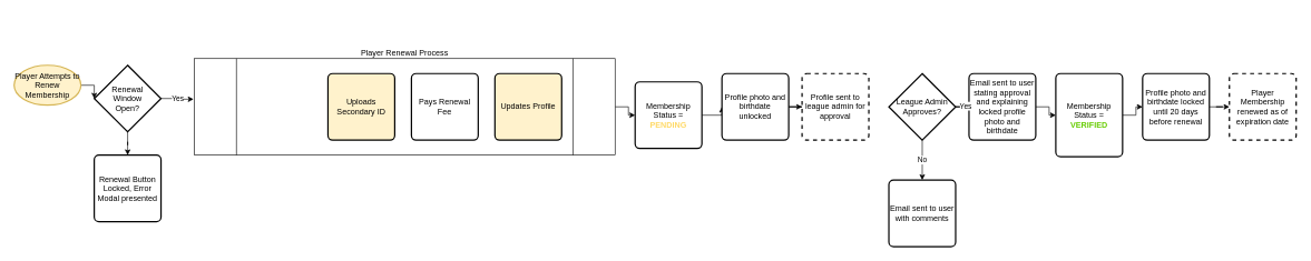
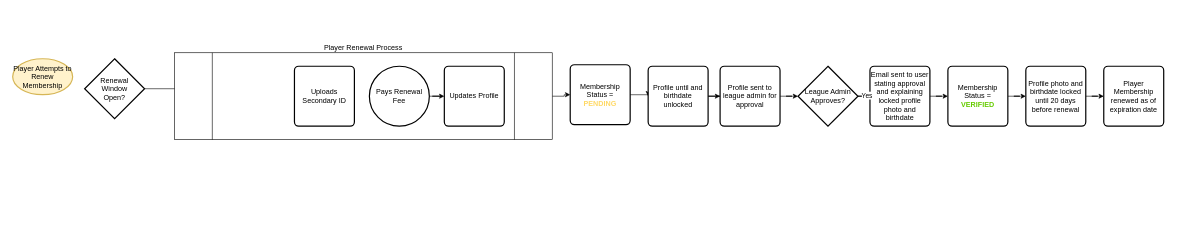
- <mxCell id="9" style="edgeStyle=orthogonalEdgeStyle;rounded=0;orthogonalLoop=1;jettySize=auto;html=1;entryX=0;entryY=0.5;entryDx=0;entryDy=0;entryPerimeter=0;" edge="1" parent="1" source="10" target="28"><mxGeometry relative="1" as="geometry" /></mxCell>
- <mxCell id="26" value="Yes" style="edgeStyle=orthogonalEdgeStyle;rounded=0;orthogonalLoop=1;jettySize=auto;html=1;entryX=-0.002;entryY=0.421;entryDx=0;entryDy=0;entryPerimeter=0;" edge="1" parent="1" source="28" target="30"><mxGeometry relative="1" as="geometry"><mxPoint x="270" y="147.5" as="targetPoint" /></mxGeometry></mxCell>
+ <mxCell id="26" value="Yes" style="edgeStyle=orthogonalEdgeStyle;rounded=0;orthogonalLoop=1;jettySize=auto;html=1;" edge="1" parent="1" source="28" target="31"><mxGeometry relative="1" as="geometry"><mxPoint x="270" y="147.5" as="targetPoint" /></mxGeometry></mxCell>
- <mxCell id="31" value="Uploads Secondary ID" style="rounded=1;whiteSpace=wrap;html=1;absoluteArcSize=1;arcSize=14;strokeWidth=2;fillColor=#fff2cc;" vertex="1" parent="1"><mxGeometry x="490" y="110" width="100" height="100" as="geometry" /></mxCell>
+ <mxCell id="31" value="Uploads Secondary ID" style="rounded=1;whiteSpace=wrap;html=1;absoluteArcSize=1;arcSize=14;strokeWidth=2;" vertex="1" parent="1"><mxGeometry x="490" y="110" width="100" height="100" as="geometry" /></mxCell>
- <mxCell id="33" value="Pays Renewal Fee" style="rounded=1;whiteSpace=wrap;html=1;absoluteArcSize=1;arcSize=14;strokeWidth=2;" vertex="1" parent="1"><mxGeometry x="615" y="110" width="100" height="100" as="geometry" /></mxCell>
+ <mxCell id="33" value="Pays Renewal Fee" style="ellipse;whiteSpace=wrap;html=1;absoluteArcSize=1;arcSize=14;strokeWidth=2;" vertex="1" parent="1"><mxGeometry x="615" y="110" width="100" height="100" as="geometry" /></mxCell>
+ <mxCell id="32" style="edgeStyle=orthogonalEdgeStyle;rounded=0;orthogonalLoop=1;jettySize=auto;html=1;entryX=0;entryY=0.5;entryDx=0;entryDy=0;" edge="1" parent="1" source="33" target="34"><mxGeometry relative="1" as="geometry" /></mxCell>
- <mxCell id="34" value="Updates Profile" style="rounded=1;whiteSpace=wrap;html=1;absoluteArcSize=1;arcSize=14;strokeWidth=2;fillColor=#fff2cc;" vertex="1" parent="1"><mxGeometry x="740" y="110" width="100" height="100" as="geometry" /></mxCell>
+ <mxCell id="34" value="Updates Profile" style="rounded=1;whiteSpace=wrap;html=1;absoluteArcSize=1;arcSize=14;strokeWidth=2;" vertex="1" parent="1"><mxGeometry x="740" y="110" width="100" height="100" as="geometry" /></mxCell>
- <mxCell id="25" value="Profile photo and birthdate unlocked" style="rounded=1;whiteSpace=wrap;html=1;absoluteArcSize=1;arcSize=14;strokeWidth=2;" vertex="1" parent="1"><mxGeometry x="1080" y="110" width="100" height="100" as="geometry" /></mxCell>
+ <mxCell id="25" value="Profile until and birthdate unlocked" style="rounded=1;whiteSpace=wrap;html=1;absoluteArcSize=1;arcSize=14;strokeWidth=2;" vertex="1" parent="1"><mxGeometry x="1080" y="110" width="100" height="100" as="geometry" /></mxCell>
- <mxCell id="14" value="Profile sent to league admin for approval" style="rounded=1;whiteSpace=wrap;html=1;absoluteArcSize=1;arcSize=14;strokeWidth=2;dashed=1;" vertex="1" parent="1"><mxGeometry x="1200" y="110" width="100" height="100" as="geometry" /></mxCell>
+ <mxCell id="14" value="Profile sent to league admin for approval" style="rounded=1;whiteSpace=wrap;html=1;absoluteArcSize=1;arcSize=14;strokeWidth=2;" vertex="1" parent="1"><mxGeometry x="1200" y="110" width="100" height="100" as="geometry" /></mxCell>
+ <mxCell id="13" style="edgeStyle=orthogonalEdgeStyle;rounded=0;orthogonalLoop=1;jettySize=auto;html=1;entryX=0;entryY=0.5;entryDx=0;entryDy=0;entryPerimeter=0;" edge="1" parent="1" source="14" target="18"><mxGeometry relative="1" as="geometry" /></mxCell>
- <mxCell id="36" value="Player Membership renewed as of expiration date" style="rounded=1;whiteSpace=wrap;html=1;absoluteArcSize=1;arcSize=14;strokeWidth=2;dashed=1;" vertex="1" parent="1"><mxGeometry x="1840" y="110" width="100" height="100" as="geometry" /></mxCell>
+ <mxCell id="36" value="Player Membership renewed as of expiration date" style="rounded=1;whiteSpace=wrap;html=1;absoluteArcSize=1;arcSize=14;strokeWidth=2;" vertex="1" parent="1"><mxGeometry x="1840" y="110" width="100" height="100" as="geometry" /></mxCell>
- <mxCell id="12" value="Membership&lt;br&gt;Status = &lt;b&gt;&lt;font color=&quot;#ffd966&quot;&gt;PENDING&lt;/font&gt;&lt;/b&gt;" style="rounded=1;whiteSpace=wrap;html=1;absoluteArcSize=1;arcSize=14;strokeWidth=2;" vertex="1" parent="1"><mxGeometry x="950" y="122.5" width="100" height="100" as="geometry" /></mxCell>
+ <mxCell id="12" value="Membership&lt;br&gt;Status = &lt;b&gt;&lt;font color=&quot;#ffd966&quot;&gt;PENDING&lt;/font&gt;&lt;/b&gt;" style="rounded=1;whiteSpace=wrap;html=1;absoluteArcSize=1;arcSize=14;strokeWidth=2;" vertex="1" parent="1"><mxGeometry x="950" y="107.5" width="100" height="100" as="geometry" /></mxCell>
- <mxCell id="21" value="Membership&lt;br&gt;Status = &lt;b&gt;&lt;font color=&quot;#66cc00&quot;&gt;VERIFIED&lt;/font&gt;&lt;/b&gt;" style="rounded=1;whiteSpace=wrap;html=1;absoluteArcSize=1;arcSize=14;strokeWidth=2;" vertex="1" parent="1"><mxGeometry x="1580" y="110" width="100" height="125" as="geometry" /></mxCell>
+ <mxCell id="21" value="Membership&lt;br&gt;Status = &lt;b&gt;&lt;font color=&quot;#66cc00&quot;&gt;VERIFIED&lt;/font&gt;&lt;/b&gt;" style="rounded=1;whiteSpace=wrap;html=1;absoluteArcSize=1;arcSize=14;strokeWidth=2;" vertex="1" parent="1"><mxGeometry x="1580" y="110" width="100" height="100" as="geometry" /></mxCell>
- <mxCell id="27" style="edgeStyle=orthogonalEdgeStyle;rounded=0;orthogonalLoop=1;jettySize=auto;html=1;entryX=0.5;entryY=0;entryDx=0;entryDy=0;" edge="1" parent="1" source="28" target="35"><mxGeometry relative="1" as="geometry" /></mxCell>
- <mxCell id="17" value="No" style="edgeStyle=orthogonalEdgeStyle;rounded=0;orthogonalLoop=1;jettySize=auto;html=1;entryX=0.5;entryY=0;entryDx=0;entryDy=0;" edge="1" parent="1" source="18" target="19"><mxGeometry relative="1" as="geometry" /></mxCell>
- <mxCell id="35" value="Renewal Button Locked, Error Modal presented" style="rounded=1;whiteSpace=wrap;html=1;absoluteArcSize=1;arcSize=14;strokeWidth=2;" vertex="1" parent="1"><mxGeometry x="140" y="232.5" width="100" height="100" as="geometry" /></mxCell>
- <mxCell id="19" value="Email sent to user with comments" style="rounded=1;whiteSpace=wrap;html=1;absoluteArcSize=1;arcSize=14;strokeWidth=2;" vertex="1" parent="1"><mxGeometry x="1330" y="270" width="100" height="100" as="geometry" /></mxCell>
